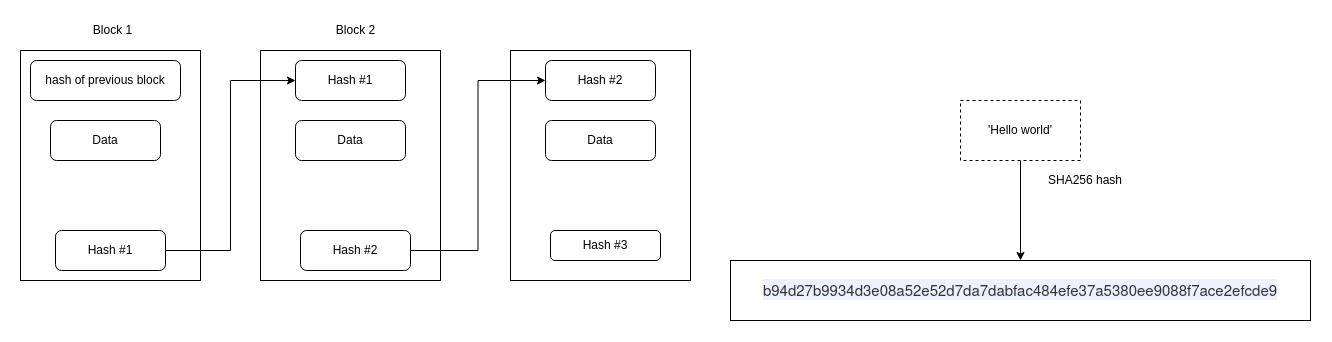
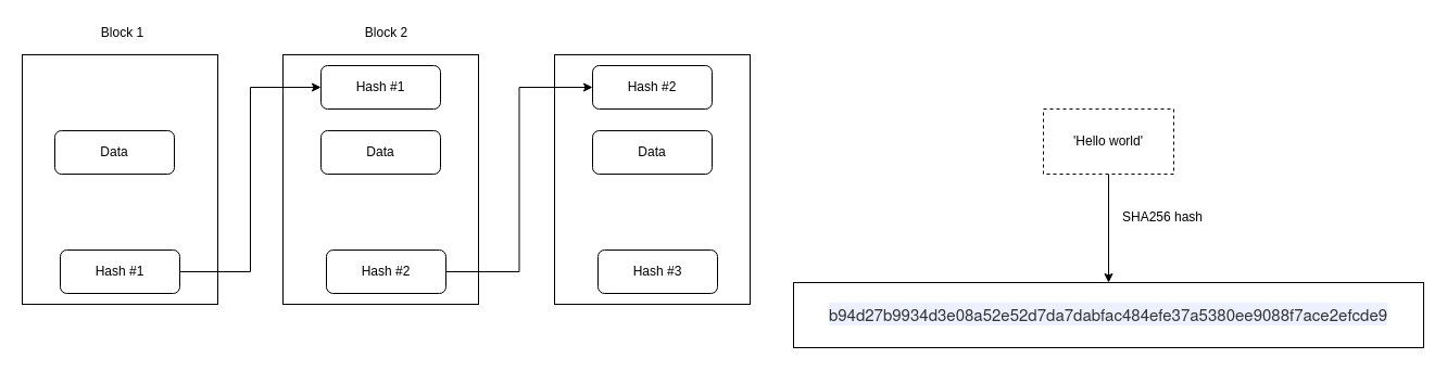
- <mxCell id="4" value="hash of previous block" style="rounded=1;whiteSpace=wrap;html=1;" vertex="1" parent="1"><mxGeometry x="30" y="60" width="150" height="40" as="geometry" /></mxCell>
- <mxCell id="12" value="SHA256 hash" style="text;html=1;strokeColor=none;fillColor=none;align=center;verticalAlign=middle;whiteSpace=wrap;rounded=0;" vertex="1" parent="1"><mxGeometry x="1045" y="170" width="80" height="20" as="geometry" /></mxCell>
+ <mxCell id="12" value="SHA256 hash" style="text;html=1;strokeColor=none;fillColor=none;align=center;verticalAlign=middle;whiteSpace=wrap;rounded=0;" vertex="1" parent="1"><mxGeometry x="1030" y="190" width="80" height="20" as="geometry" /></mxCell>
- <mxCell id="18" value="Hash #3" style="rounded=1;whiteSpace=wrap;html=1;" vertex="1" parent="1"><mxGeometry x="550" y="230" width="110" height="30" as="geometry" /></mxCell>
+ <mxCell id="18" value="Hash #3" style="rounded=1;whiteSpace=wrap;html=1;" vertex="1" parent="1"><mxGeometry x="550" y="230" width="110" height="40" as="geometry" /></mxCell>
